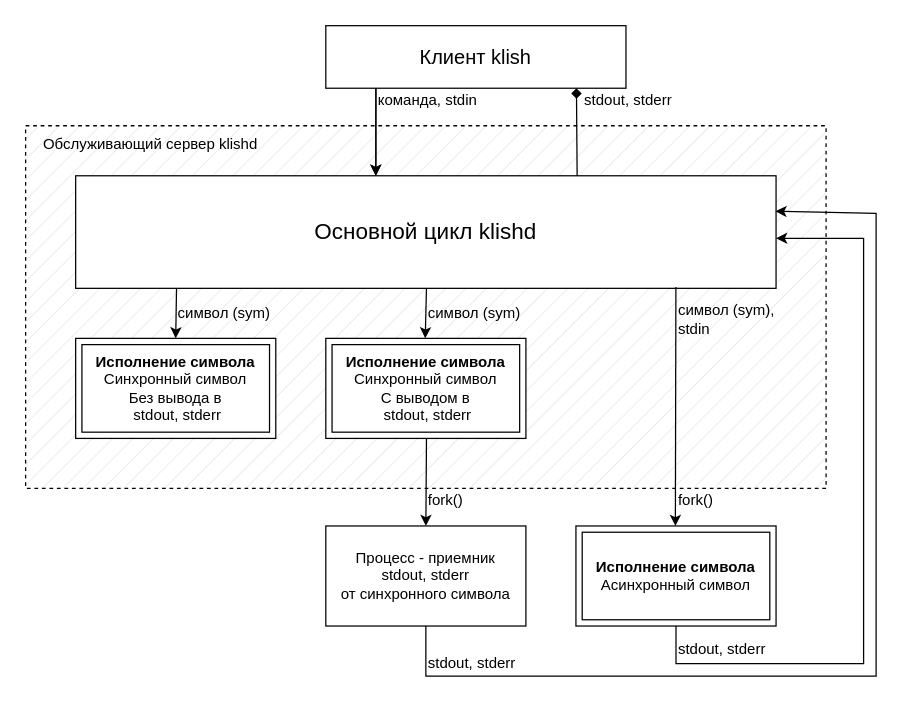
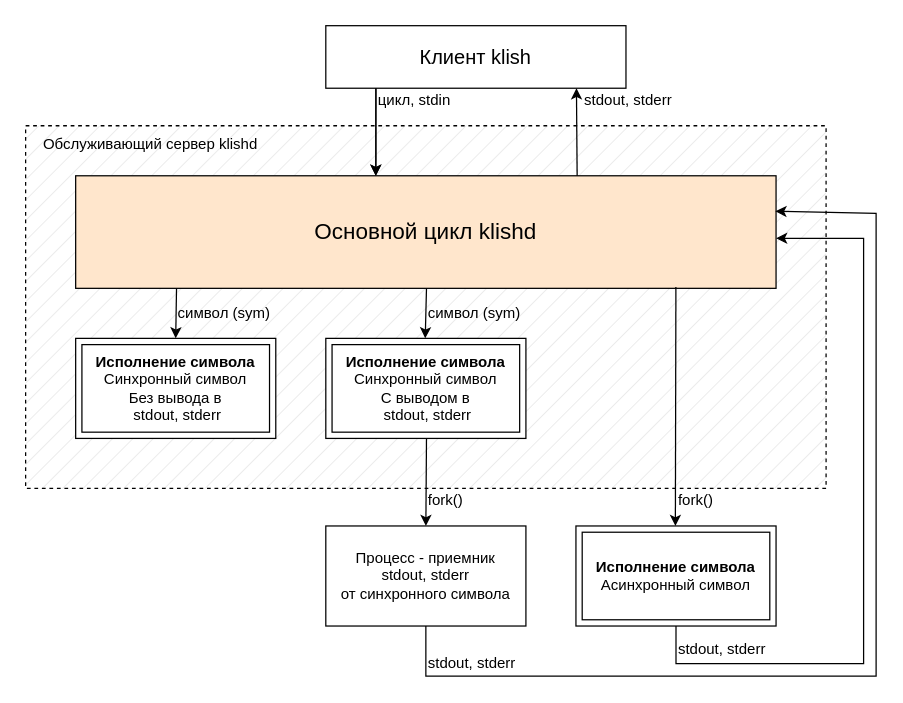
- <mxCell id="11" value="" style="endArrow=diamond;html=1;rounded=0;exitX=0.716;exitY=0;exitDx=0;exitDy=0;exitPerimeter=0;entryX=0.835;entryY=1;entryDx=0;entryDy=0;entryPerimeter=0;" edge="1" parent="1" source="4" target="3"><mxGeometry width="50" height="50" relative="1" as="geometry"><mxPoint x="460" y="70" as="sourcePoint" /><mxPoint x="480" y="80" as="targetPoint" /></mxGeometry></mxCell>
+ <mxCell id="11" value="" style="endArrow=classic;html=1;rounded=0;exitX=0.716;exitY=0;exitDx=0;exitDy=0;exitPerimeter=0;entryX=0.835;entryY=1;entryDx=0;entryDy=0;entryPerimeter=0;" edge="1" parent="1" source="4" target="3"><mxGeometry width="50" height="50" relative="1" as="geometry"><mxPoint x="460" y="70" as="sourcePoint" /><mxPoint x="480" y="80" as="targetPoint" /></mxGeometry></mxCell>
- <mxCell id="19" value="команда, stdin" style="text;html=1;align=left;verticalAlign=middle;whiteSpace=wrap;rounded=0;" vertex="1" parent="1"><mxGeometry x="300" y="70" width="90" height="20" as="geometry" /></mxCell>
+ <mxCell id="19" value="цикл, stdin" style="text;html=1;align=left;verticalAlign=middle;whiteSpace=wrap;rounded=0;" vertex="1" parent="1"><mxGeometry x="300" y="70" width="90" height="20" as="geometry" /></mxCell>
- <mxCell id="4" value="&lt;font style=&quot;font-size: 18px;&quot;&gt;Основной цикл klishd&lt;/font&gt;" style="whiteSpace=wrap;html=1;align=center;" vertex="1" parent="1"><mxGeometry x="60" y="140" width="560" height="90" as="geometry" /></mxCell>
+ <mxCell id="4" value="&lt;font style=&quot;font-size: 18px;&quot;&gt;Основной цикл klishd&lt;/font&gt;" style="whiteSpace=wrap;html=1;align=center;fillColor=#ffe6cc;" vertex="1" parent="1"><mxGeometry x="60" y="140" width="560" height="90" as="geometry" /></mxCell>
- <mxCell id="23" value="символ (sym),&lt;br&gt;stdin" style="text;html=1;align=left;verticalAlign=middle;whiteSpace=wrap;rounded=0;" vertex="1" parent="1"><mxGeometry x="540" y="240" width="90" height="30" as="geometry" /></mxCell>
